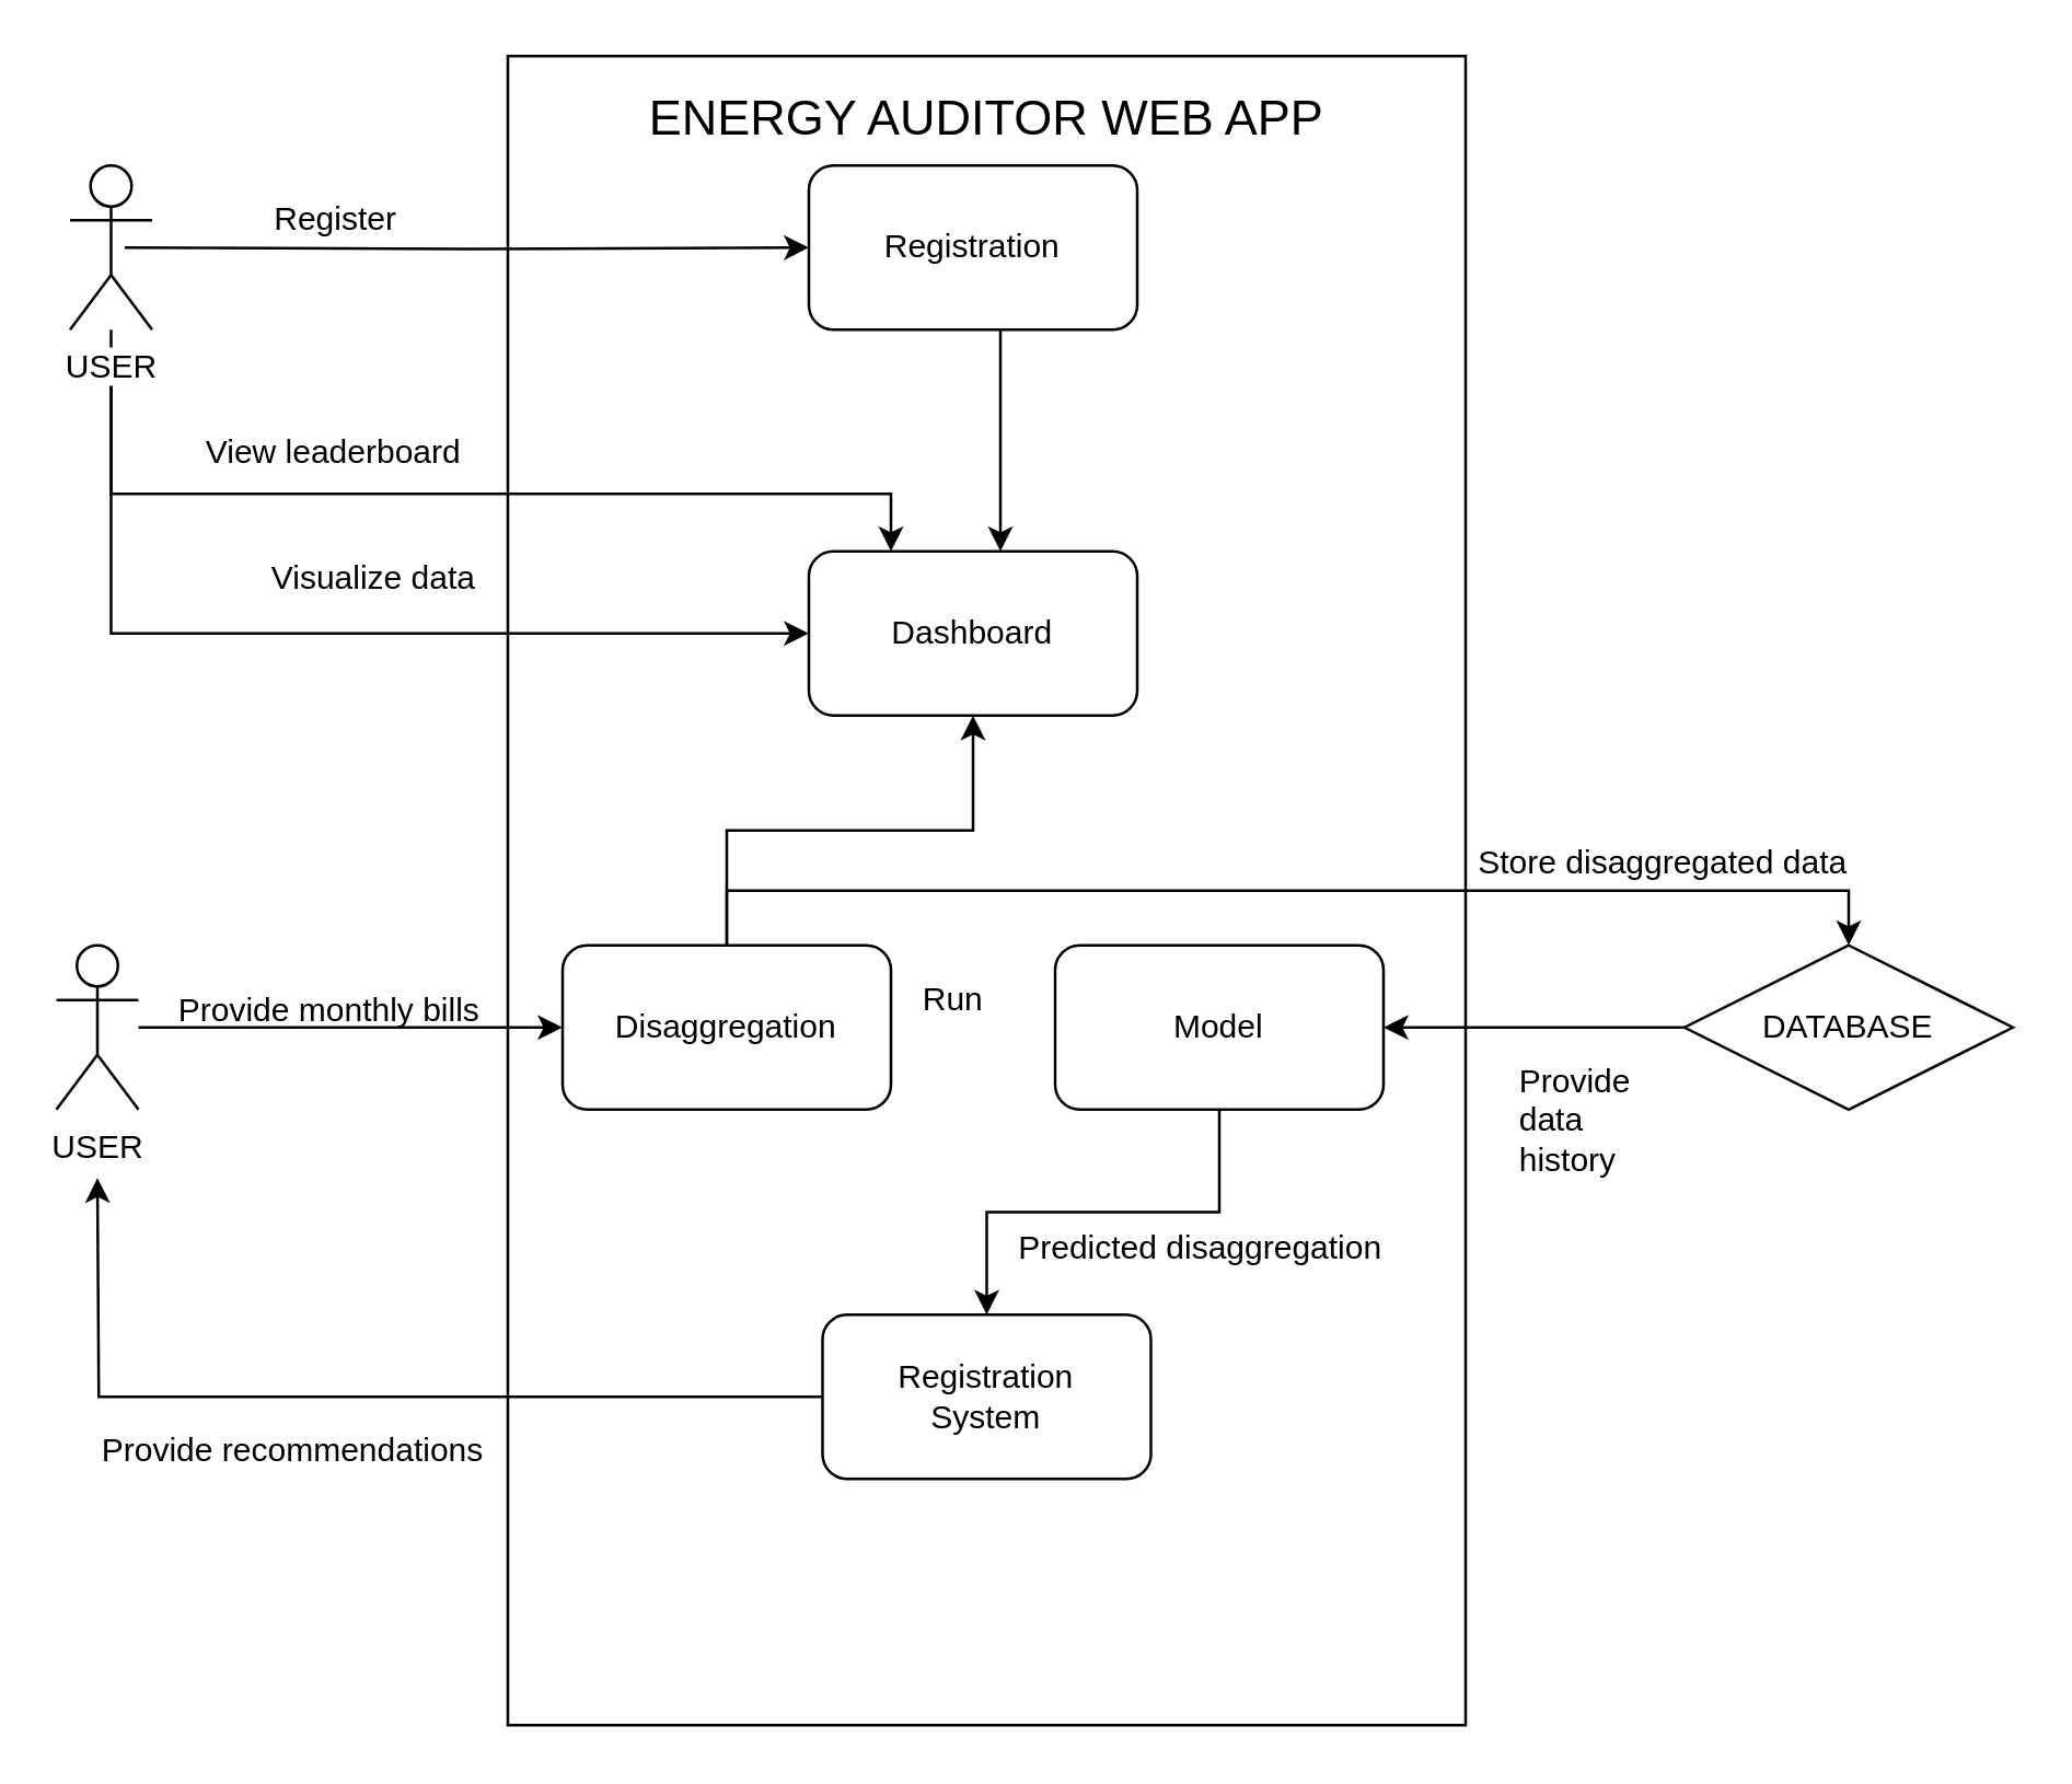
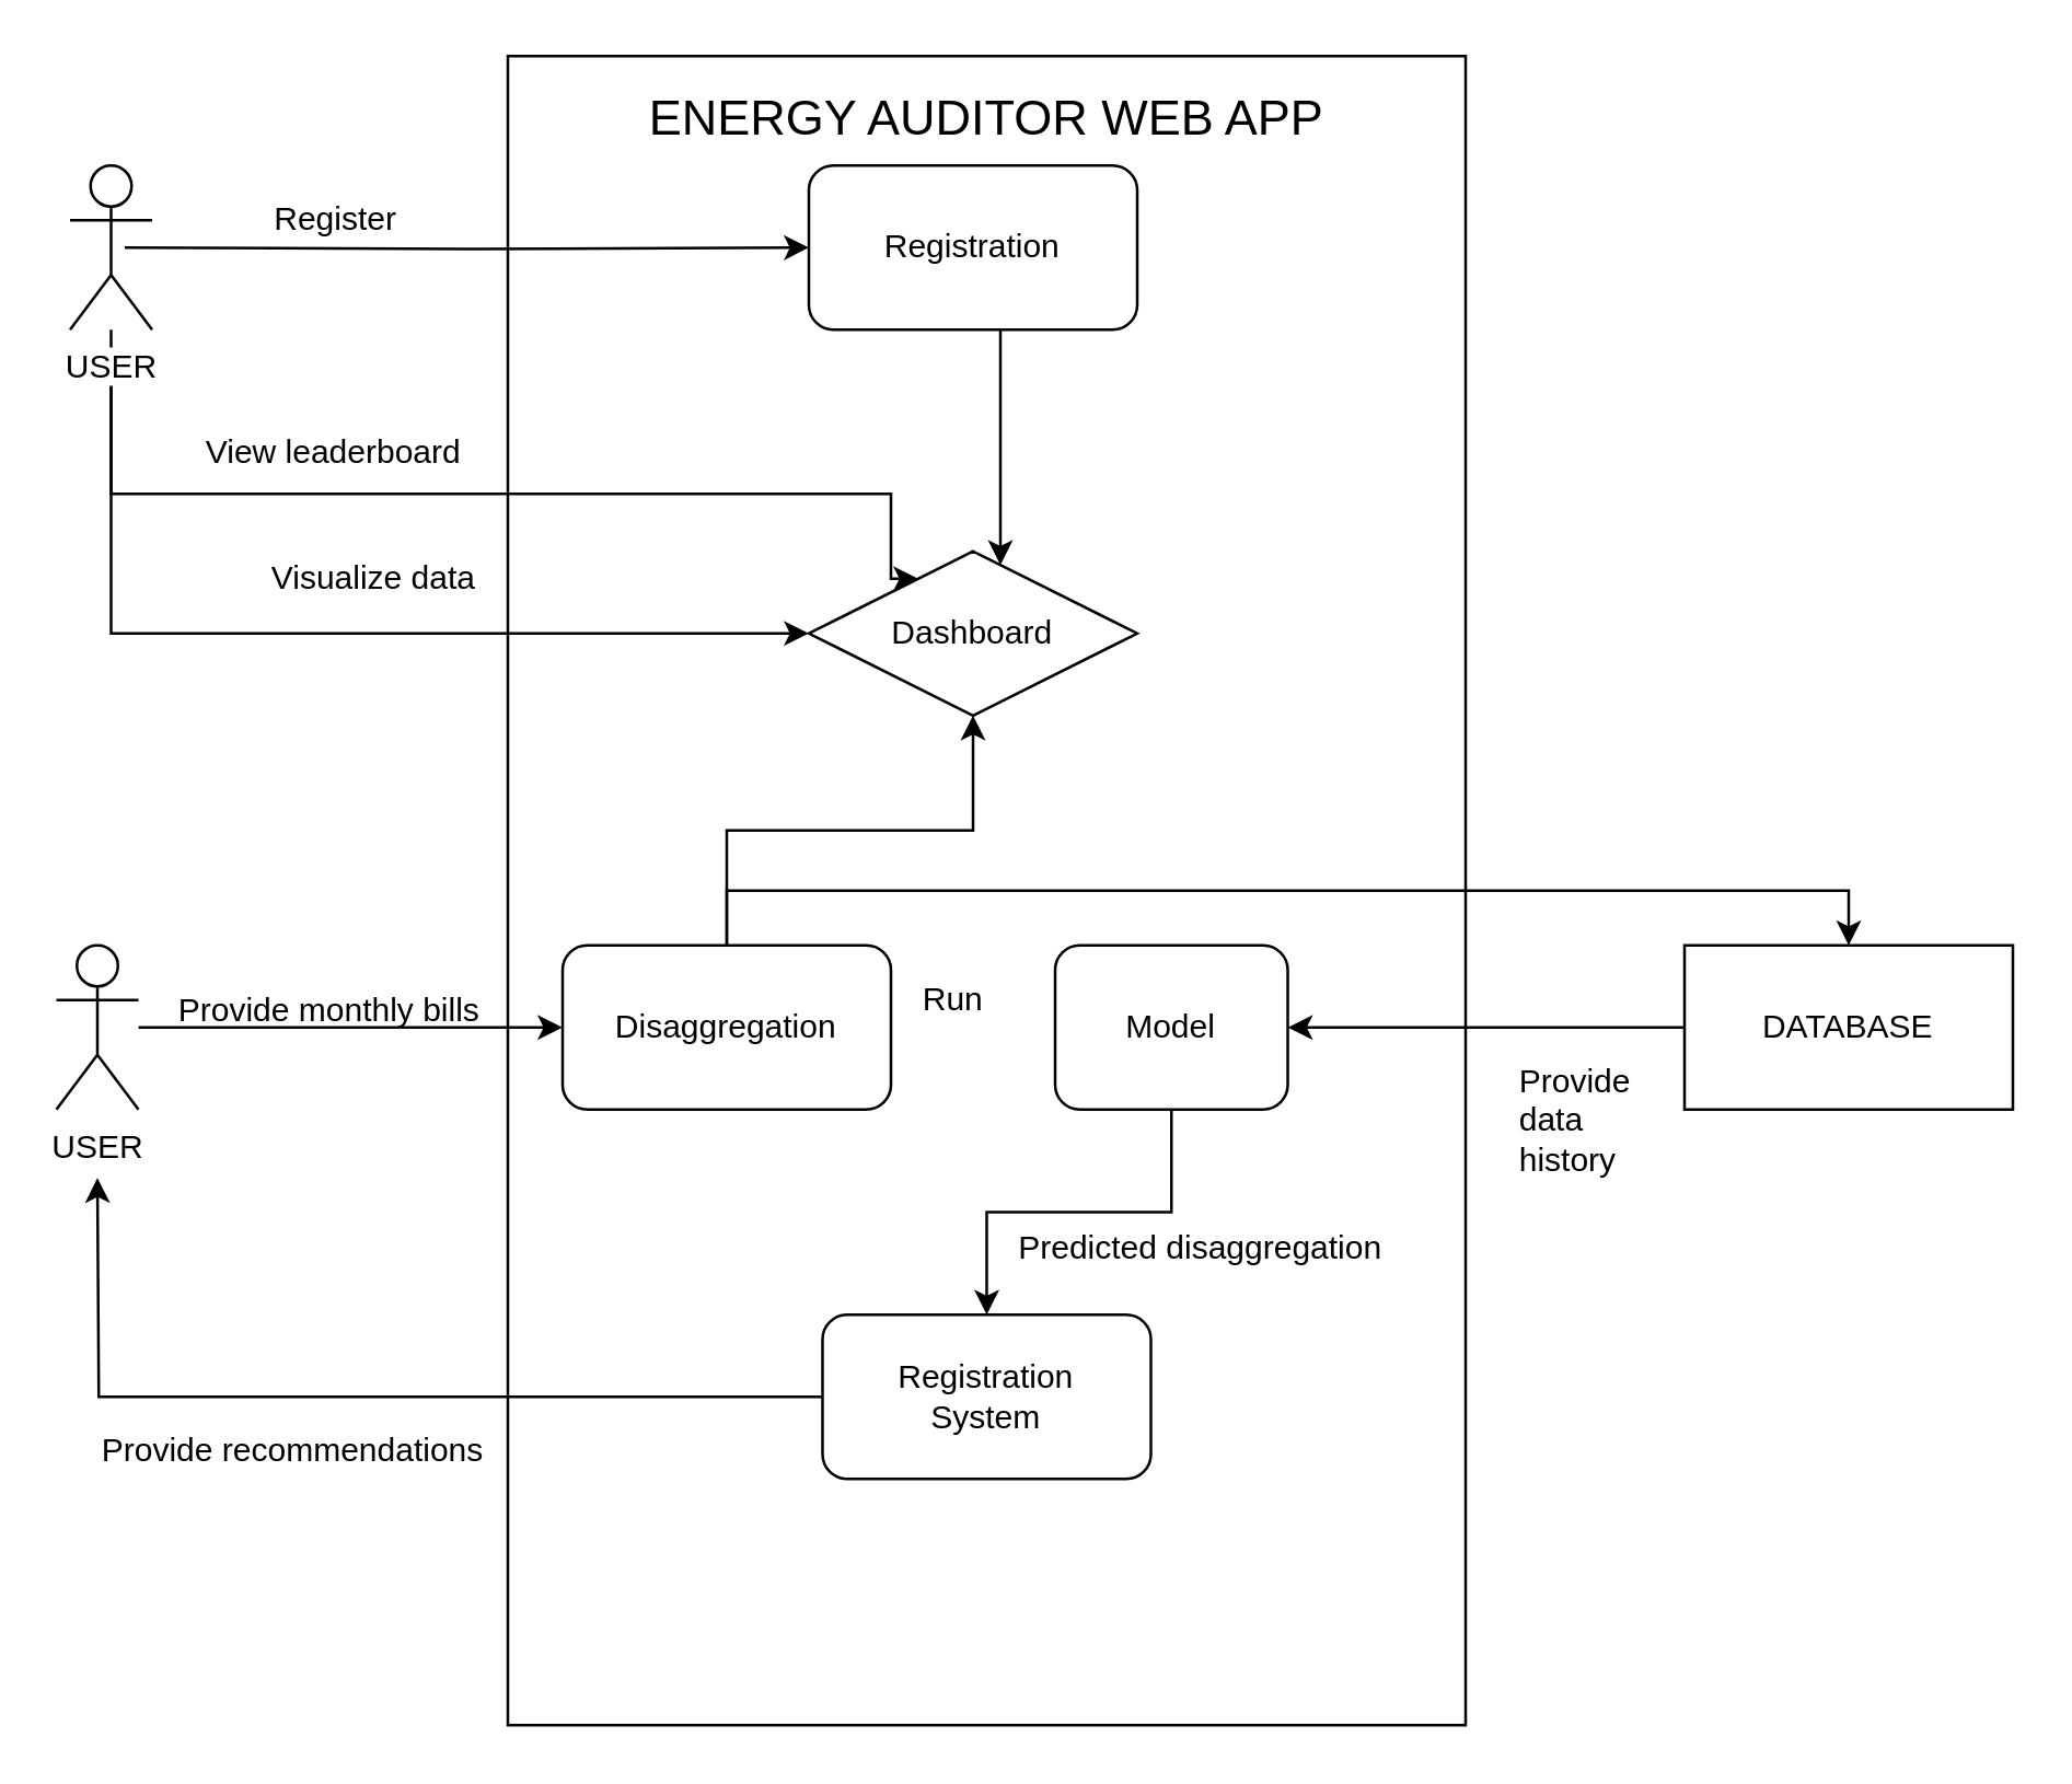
- <mxCell id="9" value="Dashboard" style="rounded=1;whiteSpace=wrap;html=1;" vertex="1" parent="1"><mxGeometry x="295" y="201" width="120" height="60" as="geometry" /></mxCell>
+ <mxCell id="9" value="Dashboard" style="rhombus;whiteSpace=wrap;html=1;" vertex="1" parent="1"><mxGeometry x="295" y="201" width="120" height="60" as="geometry" /></mxCell>
- <mxCell id="25" value="Store disaggregated data" style="text;html=1;resizable=0;points=[];autosize=1;align=left;verticalAlign=top;spacingTop=-4;" vertex="1" parent="1"><mxGeometry x="538" y="305" width="150" height="20" as="geometry" /></mxCell>
- <mxCell id="18" value="Model" style="rounded=1;whiteSpace=wrap;html=1;" vertex="1" parent="1"><mxGeometry x="385" y="345" width="120" height="60" as="geometry" /></mxCell>
+ <mxCell id="18" value="Model" style="rounded=1;whiteSpace=wrap;html=1;" vertex="1" parent="1"><mxGeometry x="385" y="345" width="85" height="60" as="geometry" /></mxCell>
- <mxCell id="23" value="DATABASE" style="rhombus;whiteSpace=wrap;html=1;" vertex="1" parent="1"><mxGeometry x="615" y="345" width="120" height="60" as="geometry" /></mxCell>
+ <mxCell id="23" value="DATABASE" style="rounded=0;whiteSpace=wrap;html=1;" vertex="1" parent="1"><mxGeometry x="615" y="345" width="120" height="60" as="geometry" /></mxCell>
